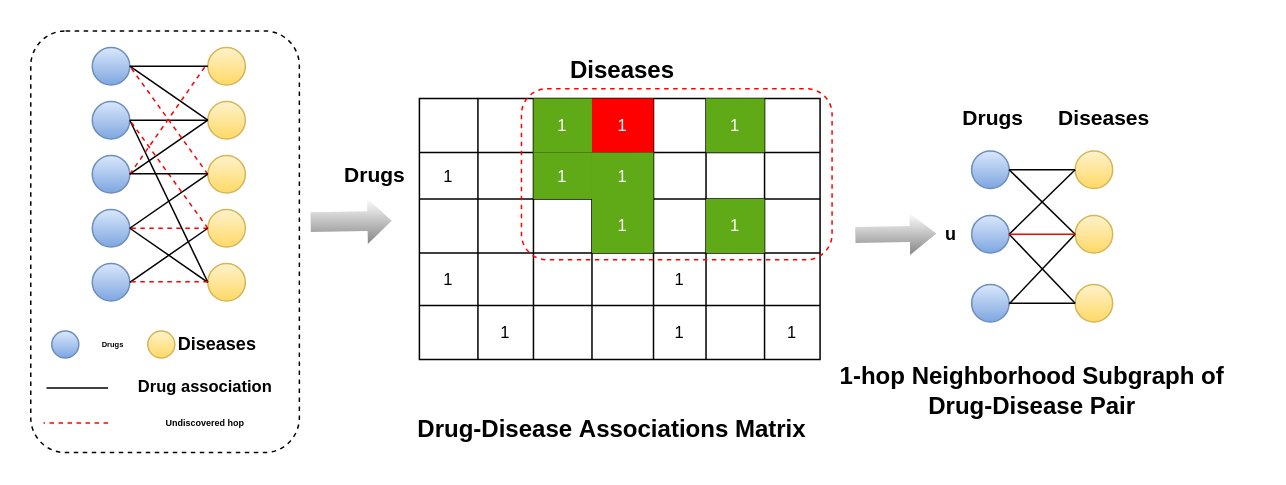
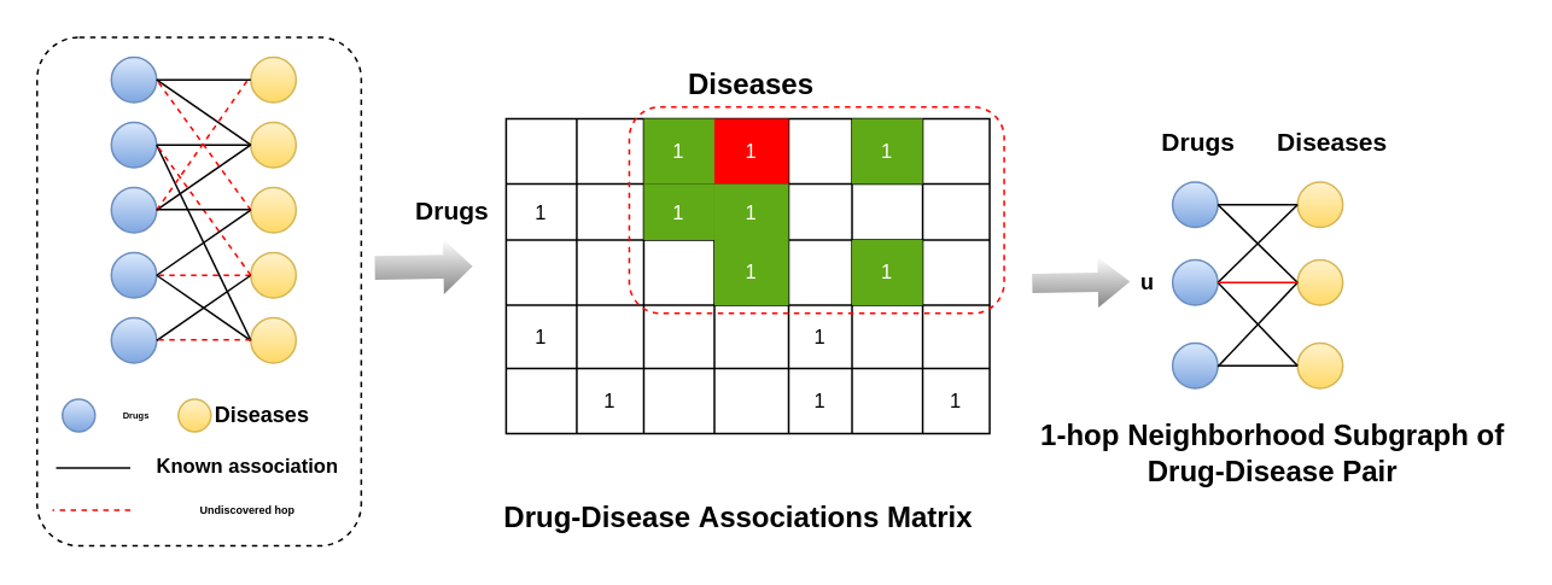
- <mxCell id="33" value="&lt;font style=&quot;font-size: 11px&quot;&gt;&lt;b&gt;Drug association&lt;/b&gt;&lt;/font&gt;" style="text;html=1;strokeColor=none;fillColor=none;align=center;verticalAlign=middle;whiteSpace=wrap;rounded=0;sketch=0;fontSize=6;" vertex="1" parent="1"><mxGeometry x="74.5" y="250" width="122.5" height="14" as="geometry" /></mxCell>
+ <mxCell id="33" value="&lt;font style=&quot;font-size: 11px&quot;&gt;&lt;b&gt;Known association&lt;/b&gt;&lt;/font&gt;" style="text;html=1;strokeColor=none;fillColor=none;align=center;verticalAlign=middle;whiteSpace=wrap;rounded=0;sketch=0;fontSize=6;" vertex="1" parent="1"><mxGeometry x="74.5" y="250" width="122.5" height="14" as="geometry" /></mxCell>
- <mxCell id="96" value="&lt;b&gt;&lt;font style=&quot;font-size: 16px&quot;&gt;&lt;font color=&quot;#000000&quot;&gt;1-hop&amp;nbsp;&lt;/font&gt;&lt;span style=&quot;color: rgb(0 , 0 , 0)&quot;&gt;Neighborhood Subgraph of &lt;br&gt;Drug-Disease Pair&lt;/span&gt;&lt;/font&gt;&lt;/b&gt;&lt;font color=&quot;#000000&quot;&gt;&lt;br&gt;&lt;/font&gt;" style="text;html=1;align=center;verticalAlign=middle;resizable=0;points=[];autosize=1;strokeColor=none;fillColor=none;fontSize=9;fontColor=#FF0000;" vertex="1" parent="1"><mxGeometry x="554" y="245" width="266" height="30" as="geometry" /></mxCell>
+ <mxCell id="96" value="&lt;b&gt;&lt;font style=&quot;font-size: 16px&quot;&gt;&lt;font color=&quot;#000000&quot;&gt;1-hop&amp;nbsp;&lt;/font&gt;&lt;span style=&quot;color: rgb(0 , 0 , 0)&quot;&gt;Neighborhood Subgraph of &lt;br&gt;Drug-Disease Pair&lt;/span&gt;&lt;/font&gt;&lt;/b&gt;&lt;font color=&quot;#000000&quot;&gt;&lt;br&gt;&lt;/font&gt;" style="text;html=1;align=center;verticalAlign=middle;resizable=0;points=[];autosize=1;strokeColor=none;fillColor=none;fontSize=9;fontColor=#FF0000;" vertex="1" parent="1"><mxGeometry x="569" y="235" width="266" height="30" as="geometry" /></mxCell>
